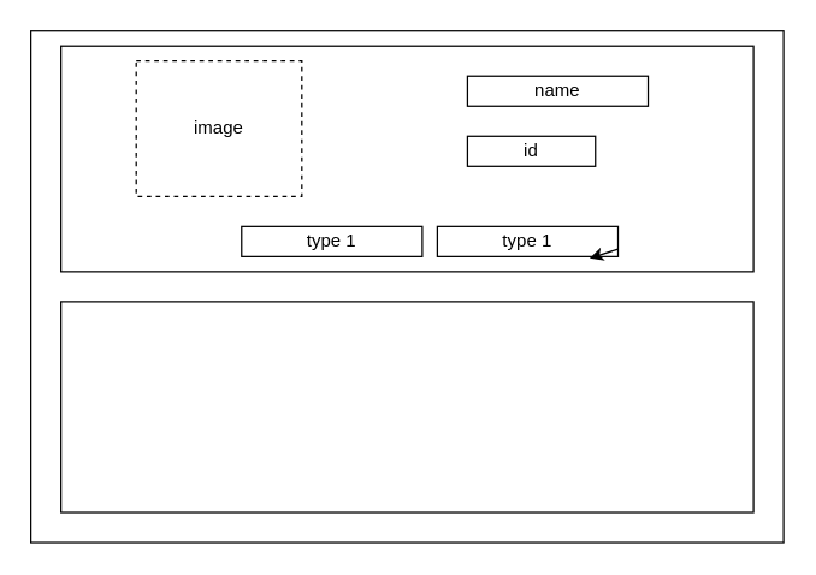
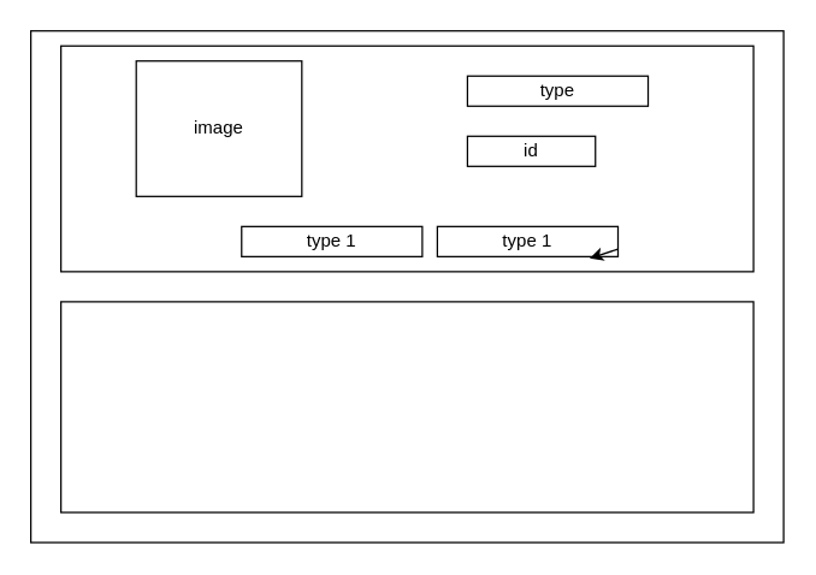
- <mxCell id="5" value="name" style="rounded=0;whiteSpace=wrap;html=1;" vertex="1" parent="1"><mxGeometry x="310" y="50" width="120" height="20" as="geometry" /></mxCell>
+ <mxCell id="5" value="type" style="rounded=0;whiteSpace=wrap;html=1;" vertex="1" parent="1"><mxGeometry x="310" y="50" width="120" height="20" as="geometry" /></mxCell>
- <mxCell id="4" value="image" style="rounded=0;whiteSpace=wrap;html=1;dashed=1;" vertex="1" parent="1"><mxGeometry x="90" y="40" width="110" height="90" as="geometry" /></mxCell>
+ <mxCell id="4" value="image" style="rounded=0;whiteSpace=wrap;html=1;" vertex="1" parent="1"><mxGeometry x="90" y="40" width="110" height="90" as="geometry" /></mxCell>
